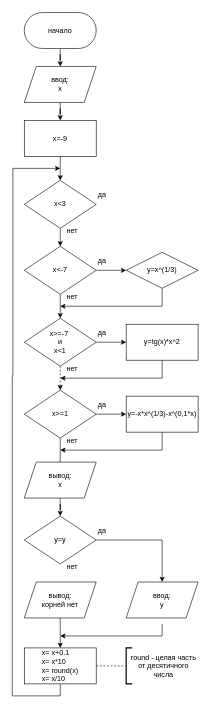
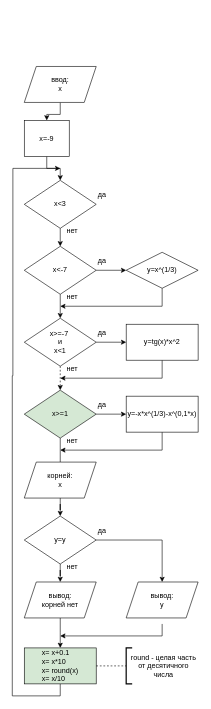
- <mxCell id="3" value="начало" style="rounded=1;whiteSpace=wrap;html=1;arcSize=50;" vertex="1" parent="1"><mxGeometry x="40" y="20" width="120" height="60" as="geometry" /></mxCell>
- <mxCell id="2" value="" style="edgeStyle=orthogonalEdgeStyle;rounded=0;orthogonalLoop=1;jettySize=auto;html=1;" edge="1" parent="1" source="3" target="5"><mxGeometry relative="1" as="geometry" /></mxCell>
- <mxCell id="41" value="x=-9" style="rounded=0;whiteSpace=wrap;html=1;" vertex="1" parent="1"><mxGeometry x="40" y="200" width="120" height="60" as="geometry" /></mxCell>
+ <mxCell id="41" value="x=-9" style="rounded=0;whiteSpace=wrap;html=1;" vertex="1" parent="1"><mxGeometry x="40" y="200" width="75" height="60" as="geometry" /></mxCell>
- <mxCell id="18" value="x&amp;gt;=1" style="rhombus;whiteSpace=wrap;html=1;" vertex="1" parent="1"><mxGeometry x="40" y="650" width="120" height="80" as="geometry" /></mxCell>
+ <mxCell id="18" value="x&amp;gt;=1" style="rhombus;whiteSpace=wrap;html=1;fillColor=#d5e8d4;" vertex="1" parent="1"><mxGeometry x="40" y="650" width="120" height="80" as="geometry" /></mxCell>
- <mxCell id="29" value="вывод:&lt;br&gt;x" style="shape=parallelogram;perimeter=parallelogramPerimeter;whiteSpace=wrap;html=1;fixedSize=1;" vertex="1" parent="1"><mxGeometry x="40" y="770" width="120" height="60" as="geometry" /></mxCell>
+ <mxCell id="29" value="корней:&lt;br&gt;x" style="shape=parallelogram;perimeter=parallelogramPerimeter;whiteSpace=wrap;html=1;fixedSize=1;" vertex="1" parent="1"><mxGeometry x="40" y="770" width="120" height="60" as="geometry" /></mxCell>
+ <mxCell id="22" value="" style="edgeStyle=orthogonalEdgeStyle;rounded=0;orthogonalLoop=1;jettySize=auto;html=1;" edge="1" parent="1" source="23" target="25"><mxGeometry relative="1" as="geometry" /></mxCell>
- <mxCell id="27" value="ввод:&lt;br&gt;y" style="shape=parallelogram;perimeter=parallelogramPerimeter;whiteSpace=wrap;html=1;fixedSize=1;" vertex="1" parent="1"><mxGeometry x="210" y="970" width="120" height="60" as="geometry" /></mxCell>
+ <mxCell id="27" value="вывод:&lt;br&gt;y" style="shape=parallelogram;perimeter=parallelogramPerimeter;whiteSpace=wrap;html=1;fixedSize=1;" vertex="1" parent="1"><mxGeometry x="210" y="970" width="120" height="60" as="geometry" /></mxCell>
- <mxCell id="43" value="&lt;div style=&quot;text-align: justify;&quot;&gt;x= x+0.1&lt;/div&gt;&lt;div style=&quot;text-align: justify;&quot;&gt;&lt;span style=&quot;background-color: initial;&quot;&gt;x= x*10&lt;/span&gt;&lt;/div&gt;&lt;div style=&quot;text-align: justify;&quot;&gt;&lt;span style=&quot;background-color: initial;&quot;&gt;x= round(x)&lt;/span&gt;&lt;/div&gt;&lt;div style=&quot;text-align: justify;&quot;&gt;&lt;span style=&quot;background-color: initial;&quot;&gt;x= x/10&lt;/span&gt;&lt;/div&gt;" style="rounded=0;whiteSpace=wrap;html=1;" vertex="1" parent="1"><mxGeometry x="40" y="1080" width="120" height="60" as="geometry" /></mxCell>
+ <mxCell id="43" value="&lt;div style=&quot;text-align: justify;&quot;&gt;x= x+0.1&lt;/div&gt;&lt;div style=&quot;text-align: justify;&quot;&gt;&lt;span style=&quot;background-color: initial;&quot;&gt;x= x*10&lt;/span&gt;&lt;/div&gt;&lt;div style=&quot;text-align: justify;&quot;&gt;&lt;span style=&quot;background-color: initial;&quot;&gt;x= round(x)&lt;/span&gt;&lt;/div&gt;&lt;div style=&quot;text-align: justify;&quot;&gt;&lt;span style=&quot;background-color: initial;&quot;&gt;x= x/10&lt;/span&gt;&lt;/div&gt;" style="rounded=0;whiteSpace=wrap;html=1;fillColor=#d5e8d4;" vertex="1" parent="1"><mxGeometry x="40" y="1080" width="120" height="60" as="geometry" /></mxCell>
